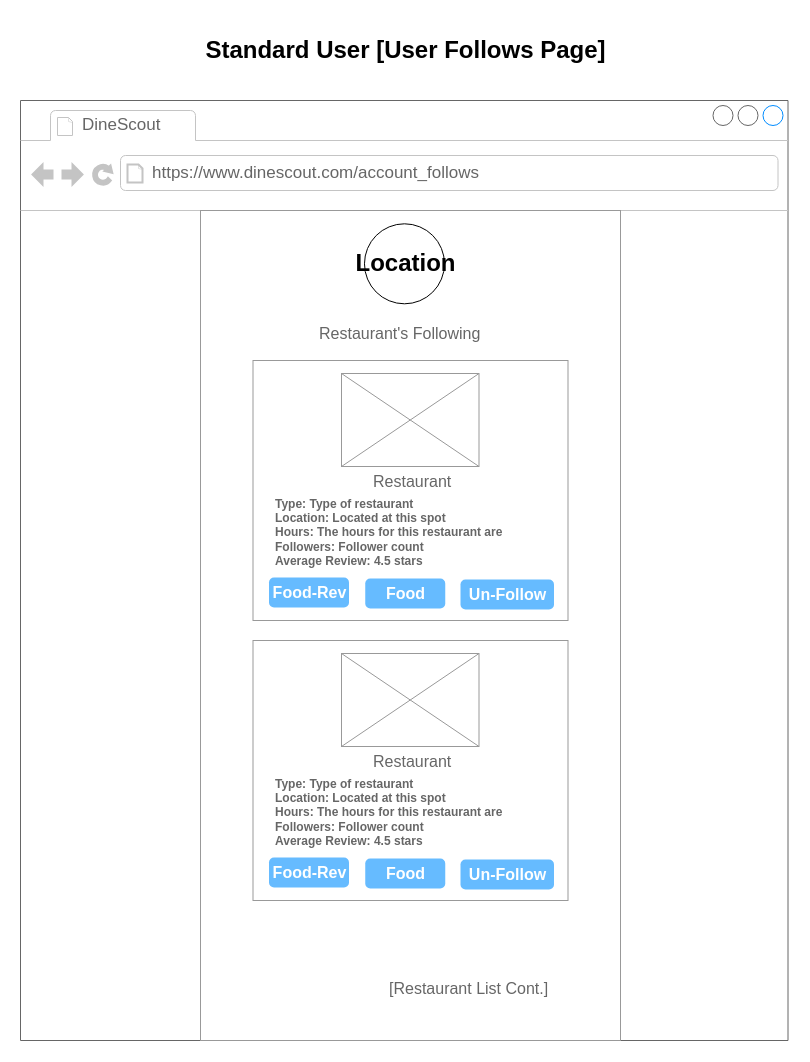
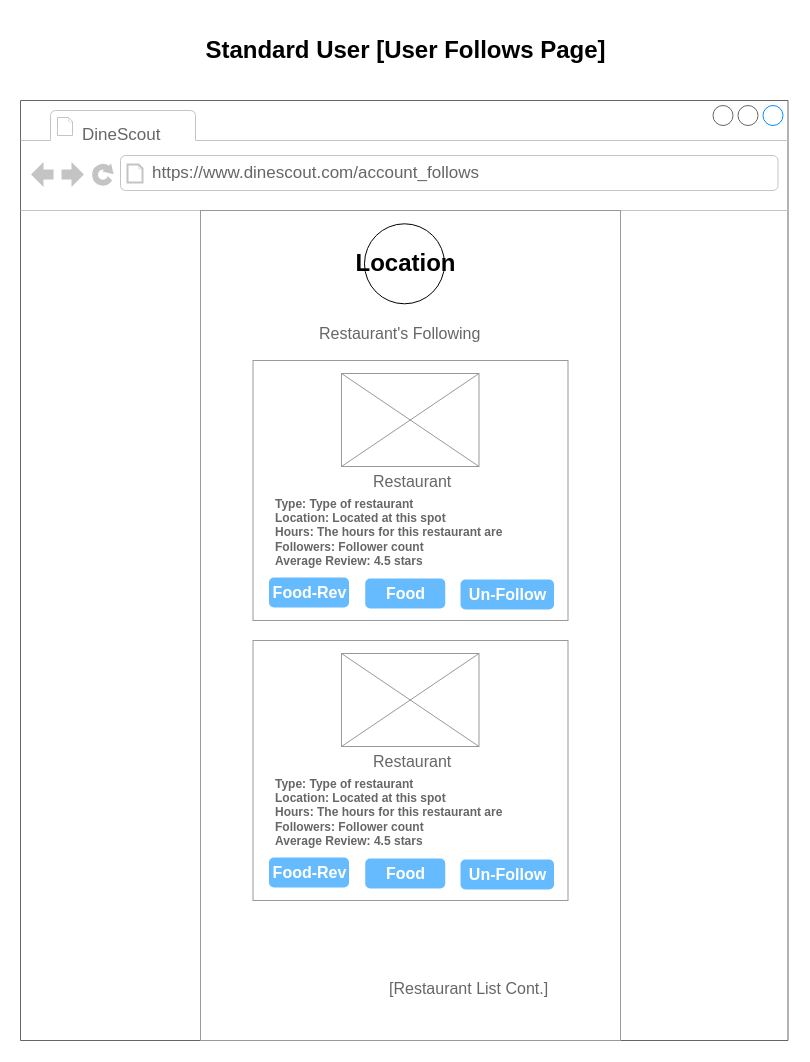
- <mxCell id="3" value="DineScout" style="strokeWidth=1;shadow=0;dashed=0;align=center;html=1;shape=mxgraph.mockup.containers.anchor;fontSize=17;fontColor=#666666;align=left;whiteSpace=wrap;" vertex="1" parent="2"><mxGeometry x="60" y="12" width="110" height="26" as="geometry" /></mxCell>
+ <mxCell id="3" value="DineScout" style="strokeWidth=1;shadow=0;dashed=0;align=center;html=1;shape=mxgraph.mockup.containers.anchor;fontSize=17;fontColor=#666666;align=left;whiteSpace=wrap;" vertex="1" parent="2"><mxGeometry x="60" y="22" width="110" height="26" as="geometry" /></mxCell>
